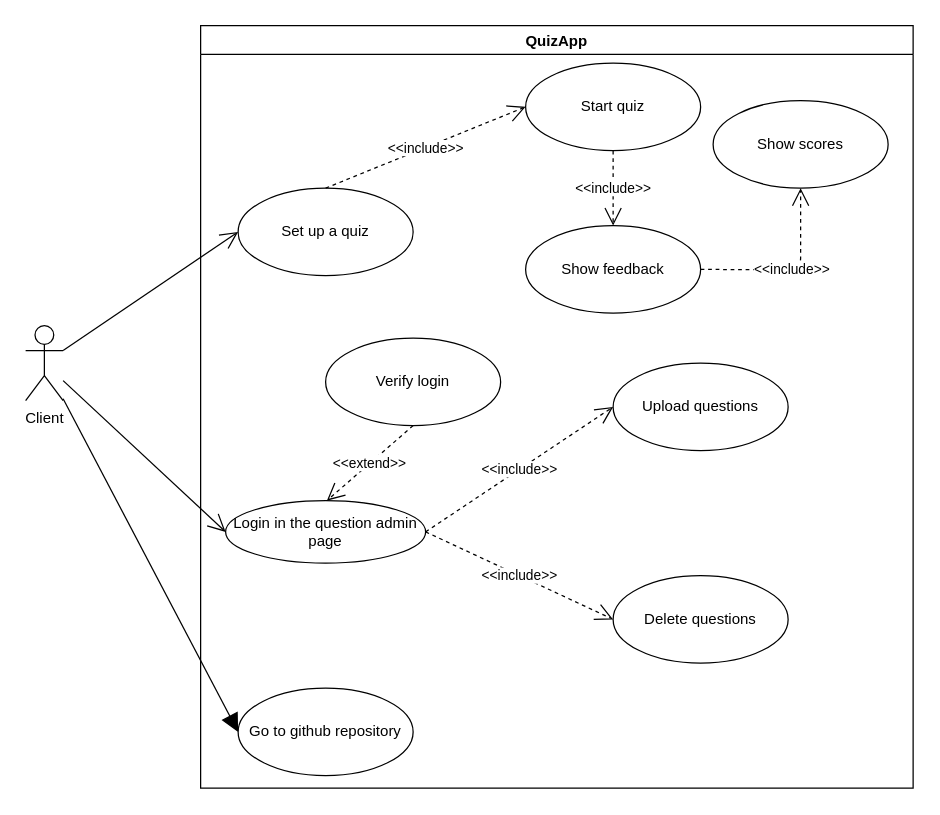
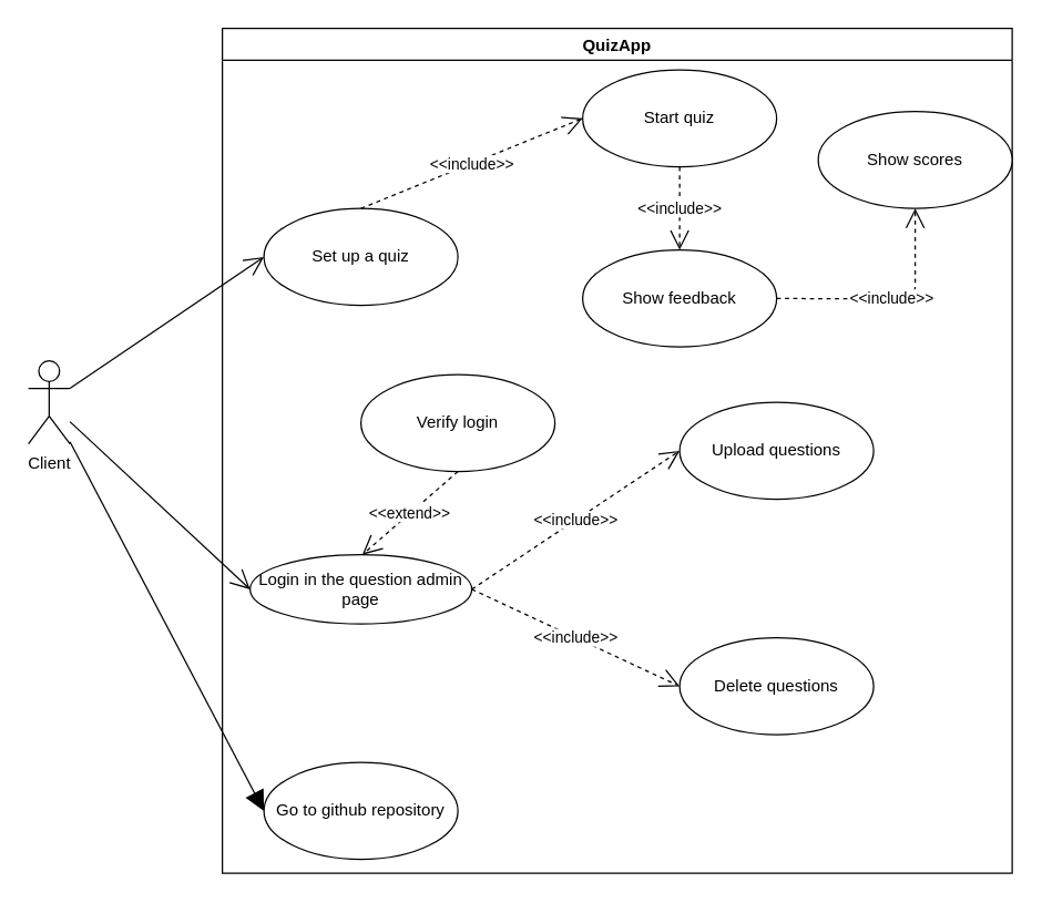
- <mxCell id="8" value="Show scores" style="ellipse;whiteSpace=wrap;html=1;" vertex="1" parent="2"><mxGeometry x="410" y="60" width="140" height="70" as="geometry" /></mxCell>
+ <mxCell id="8" value="Show scores" style="ellipse;whiteSpace=wrap;html=1;" vertex="1" parent="2"><mxGeometry x="430" y="60" width="140" height="70" as="geometry" /></mxCell>
